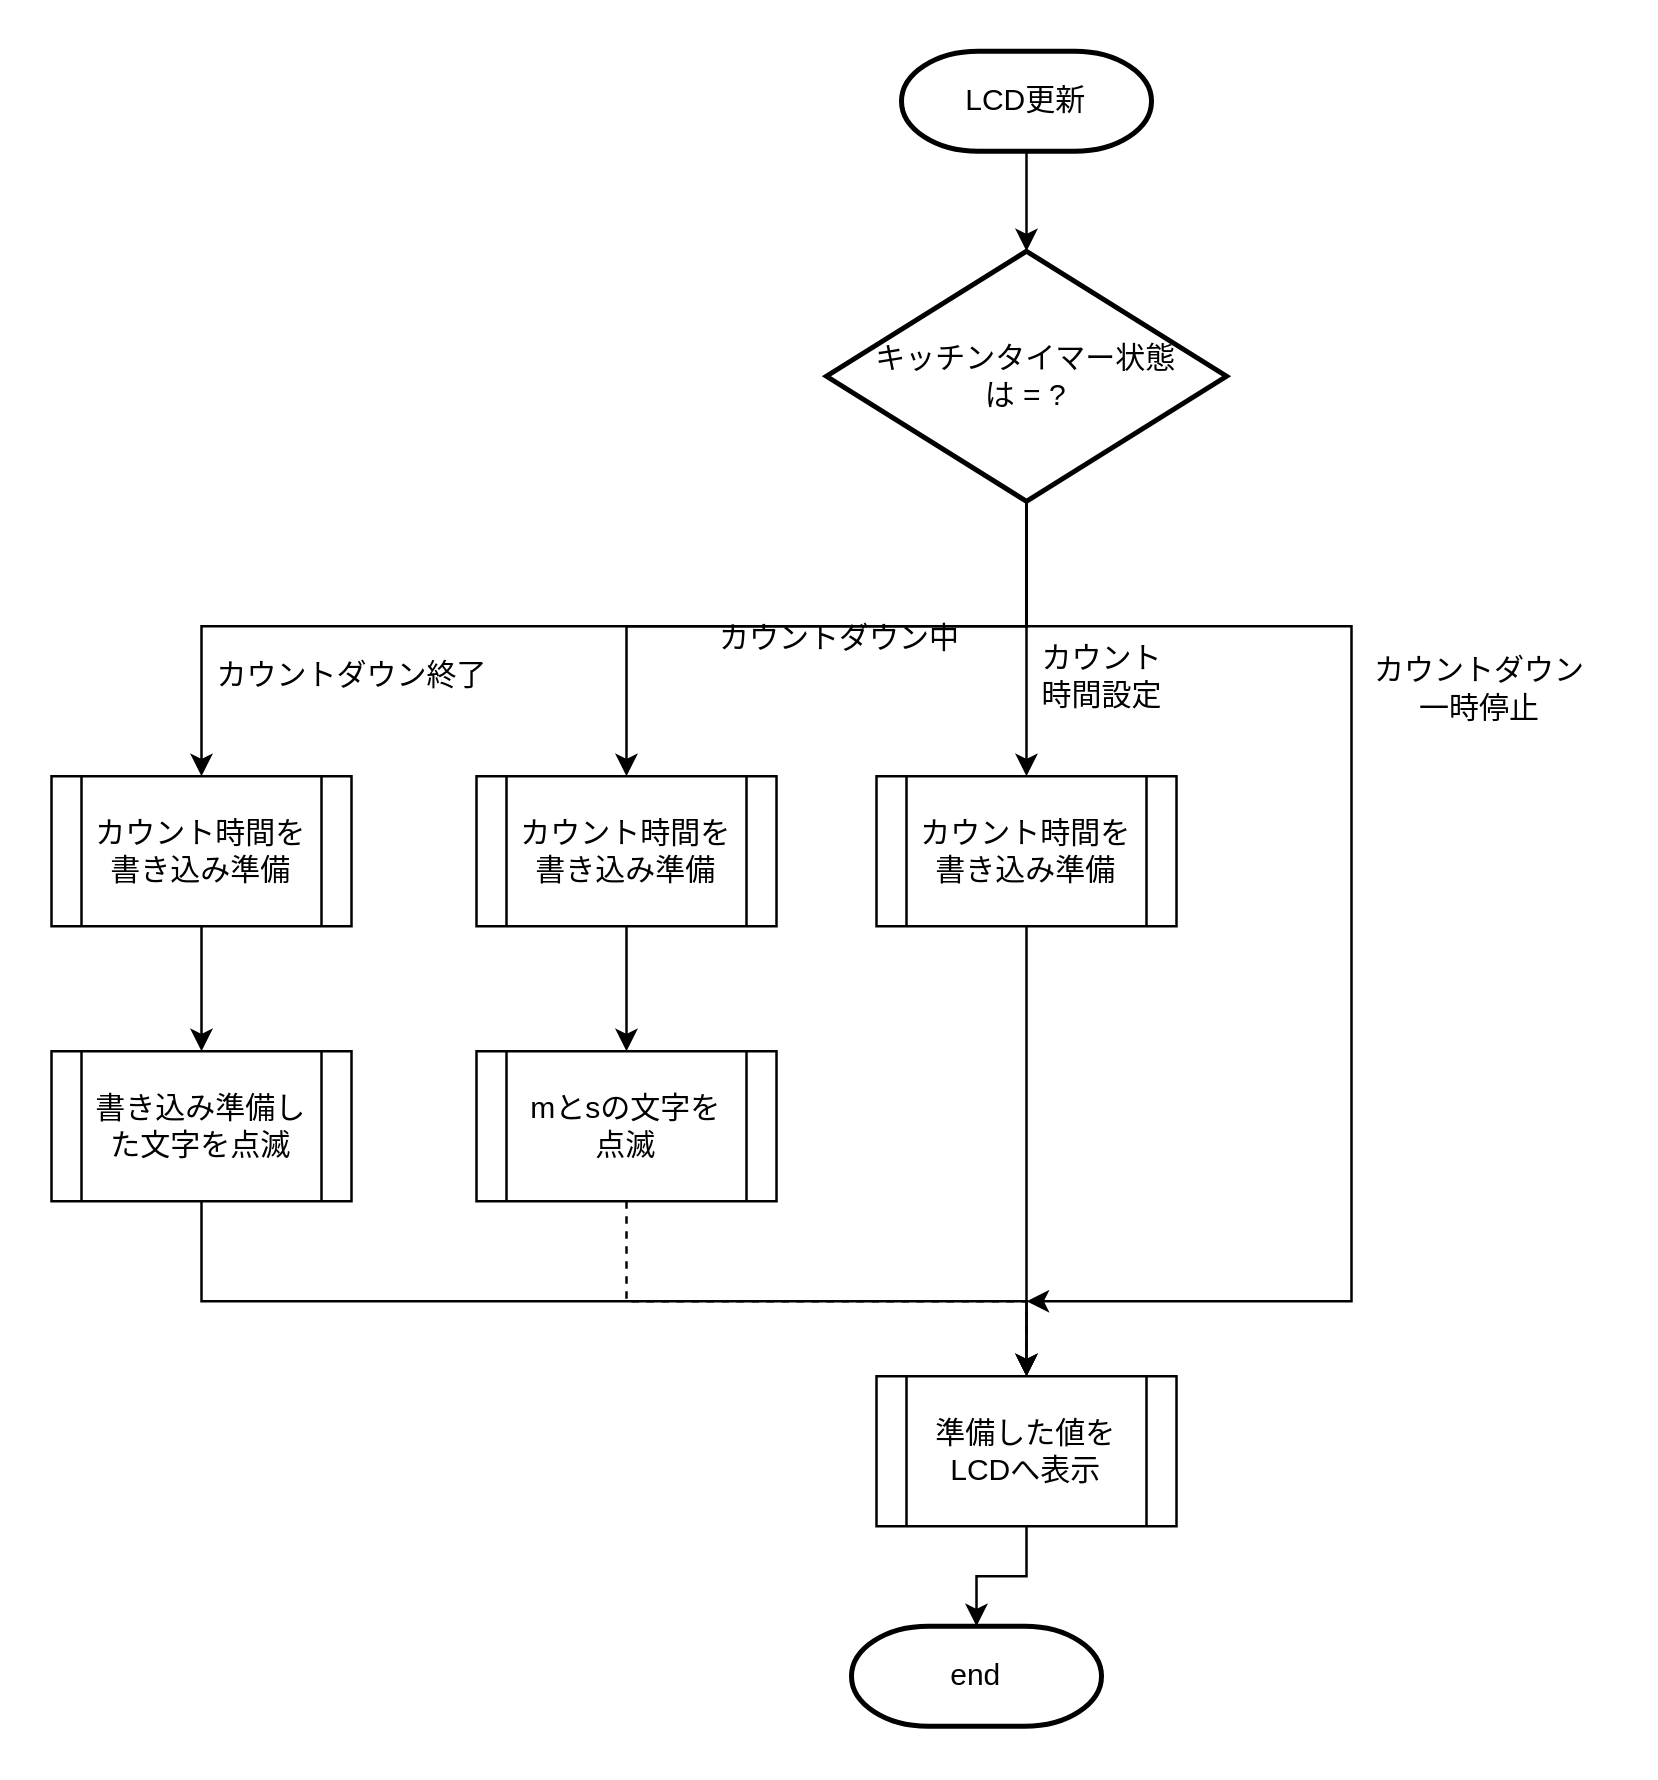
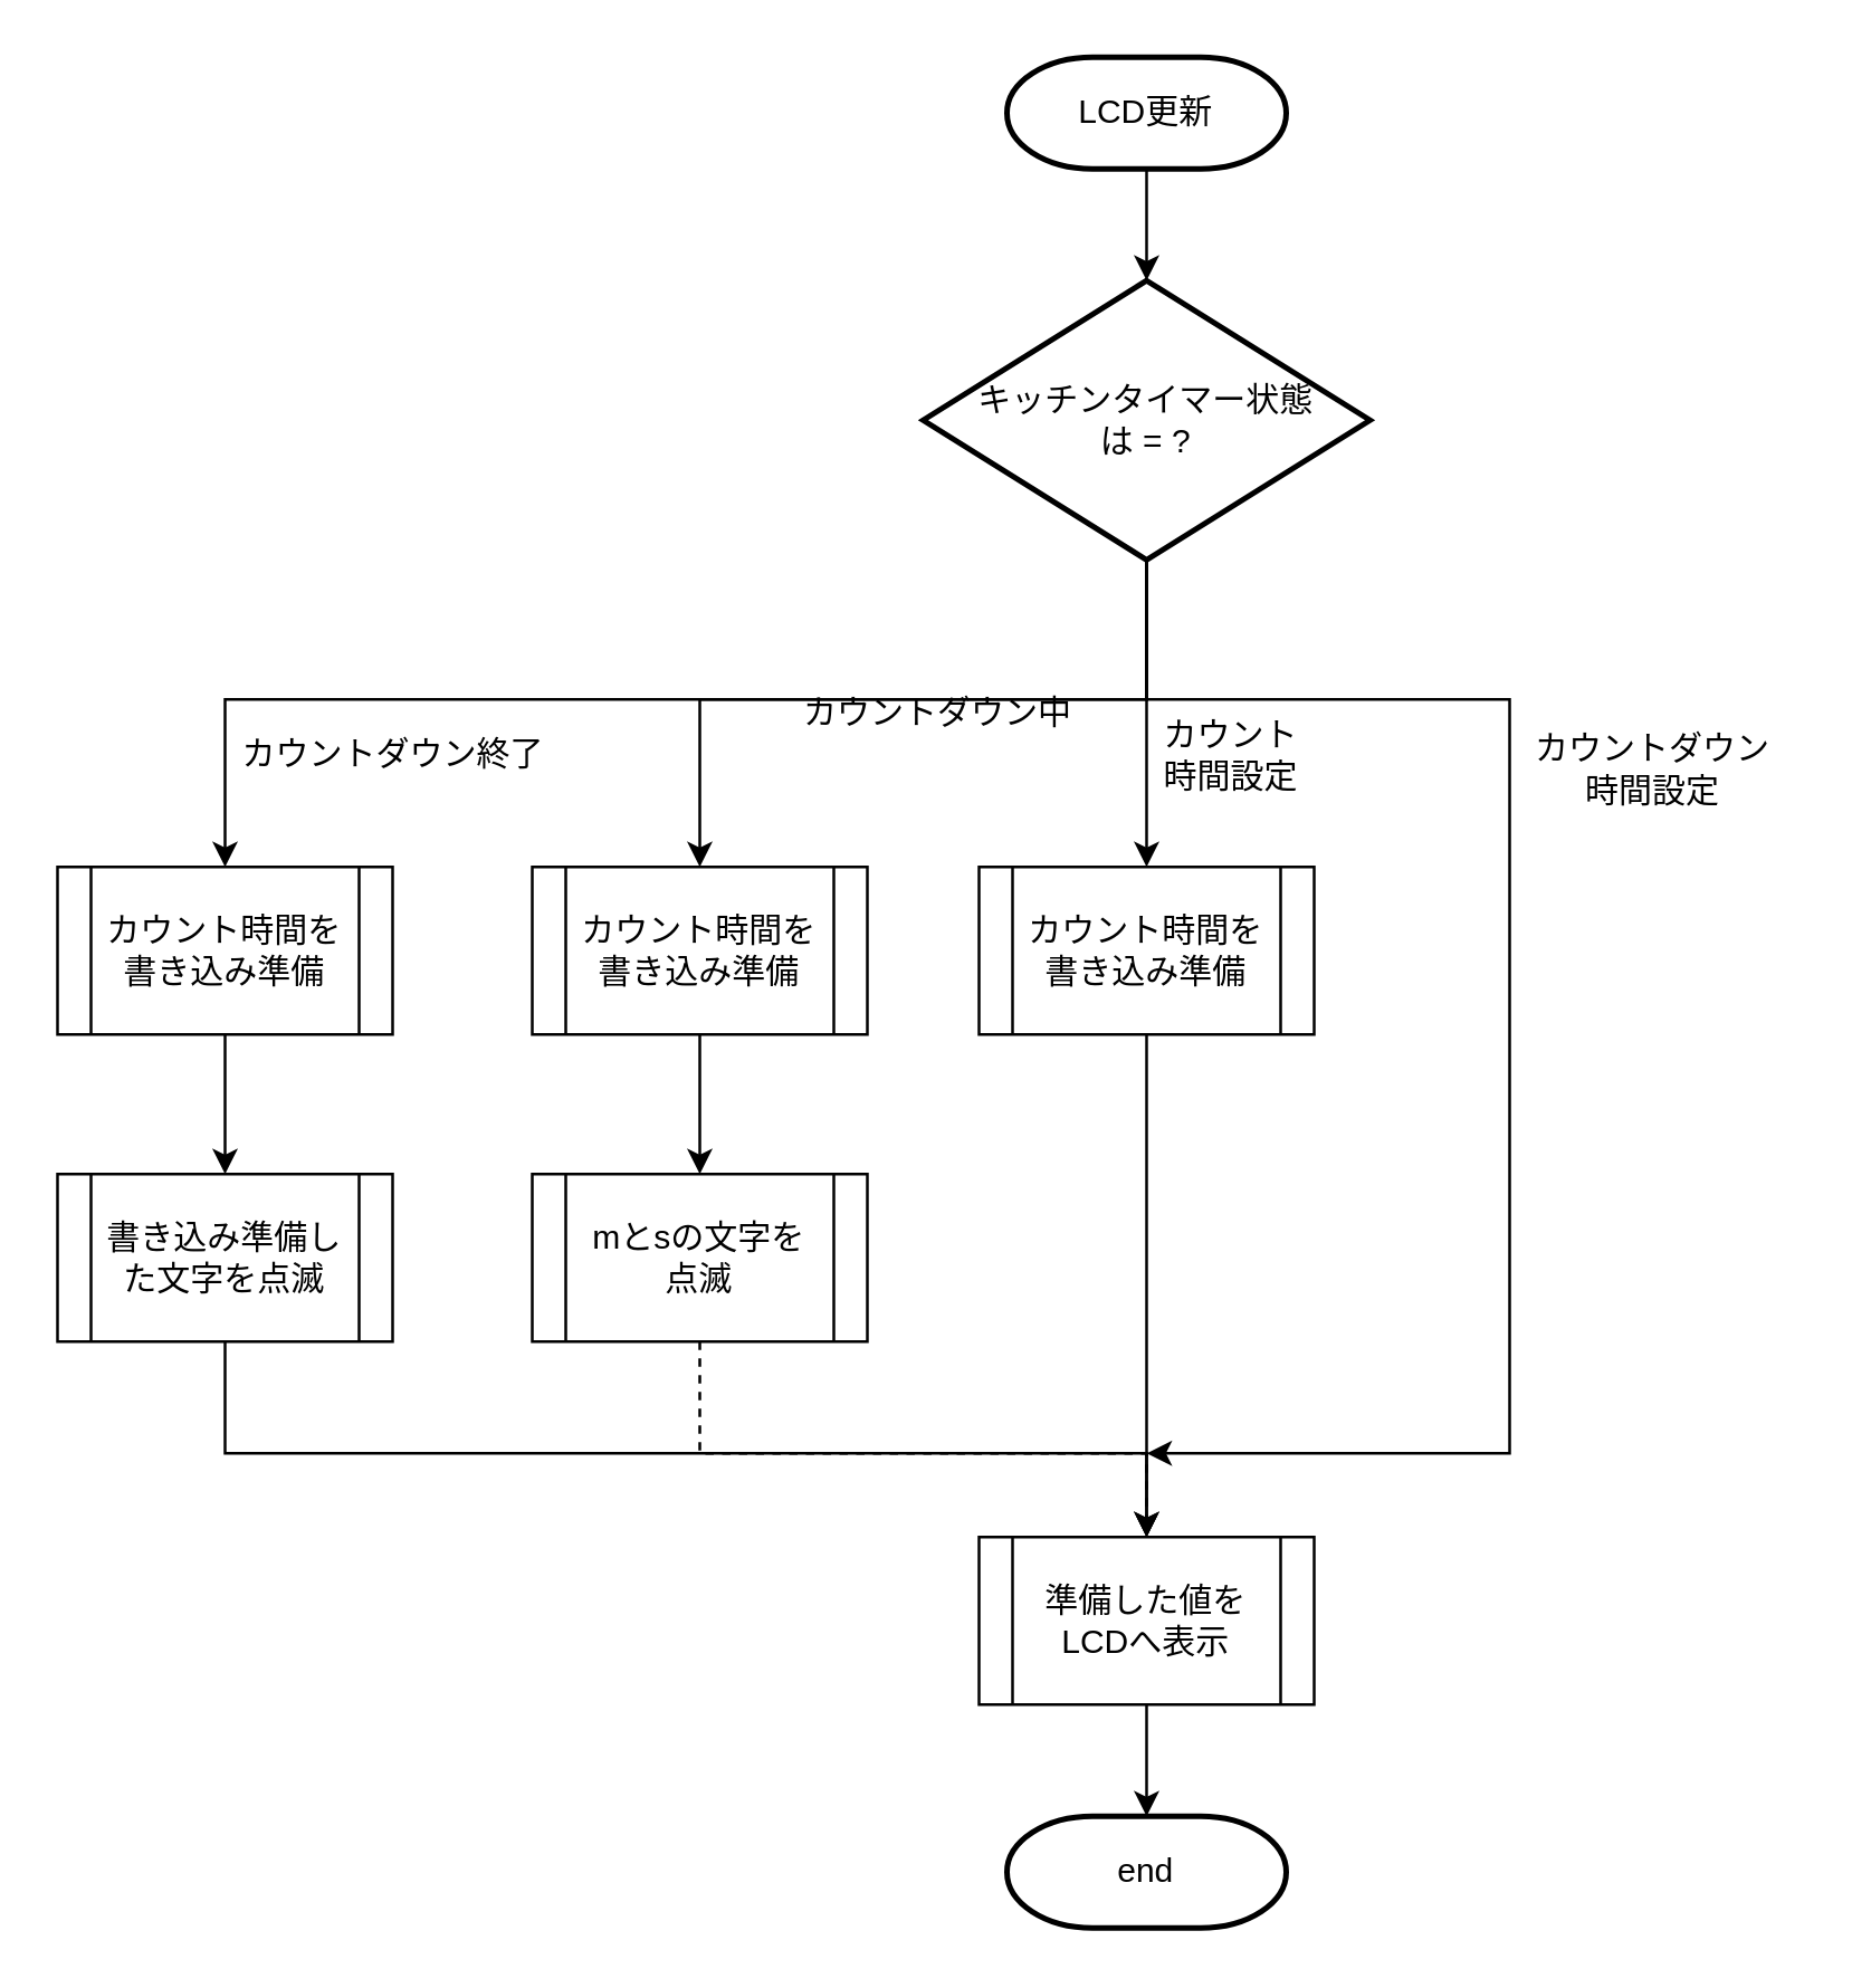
- <mxCell id="26" value="カウントダウン&lt;br&gt;一時停止" style="text;html=1;align=center;verticalAlign=middle;resizable=0;points=[];autosize=1;" vertex="1" parent="1"><mxGeometry x="541" y="260" width="100" height="30" as="geometry" /></mxCell>
+ <mxCell id="26" value="カウントダウン&lt;br&gt;時間設定" style="text;html=1;align=center;verticalAlign=middle;resizable=0;points=[];autosize=1;" vertex="1" parent="1"><mxGeometry x="541" y="260" width="100" height="30" as="geometry" /></mxCell>
- <mxCell id="4" value="end" style="strokeWidth=2;html=1;shape=mxgraph.flowchart.terminator;whiteSpace=wrap;" parent="1" vertex="1"><mxGeometry x="340" y="650" width="100" height="40" as="geometry" /></mxCell>
+ <mxCell id="4" value="end" style="strokeWidth=2;html=1;shape=mxgraph.flowchart.terminator;whiteSpace=wrap;" parent="1" vertex="1"><mxGeometry x="360" y="650" width="100" height="40" as="geometry" /></mxCell>
